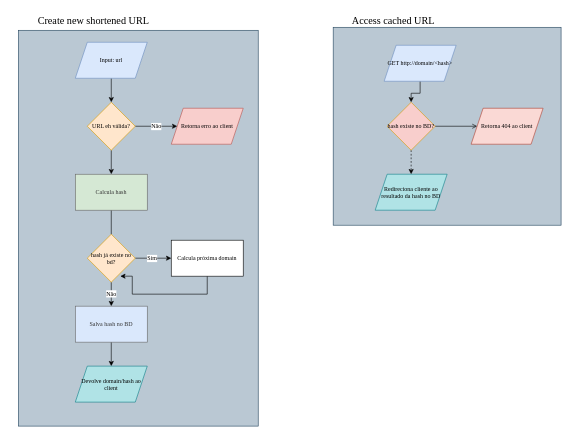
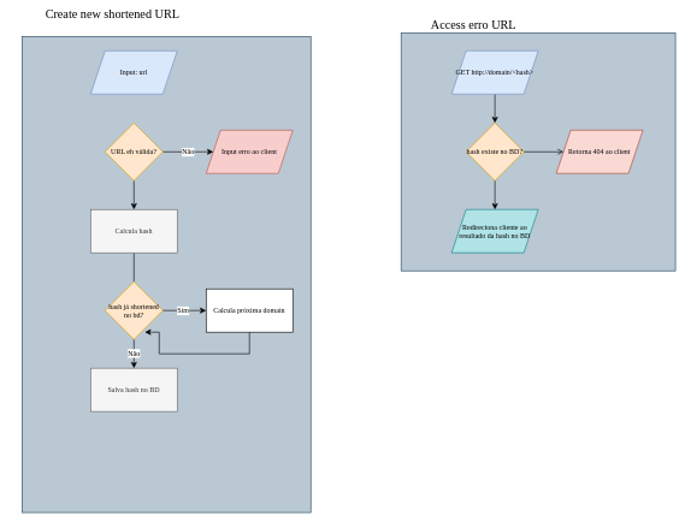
- <mxCell id="22" value="Create new shortened URL" style="text;html=1;align=center;verticalAlign=middle;resizable=0;points=[];autosize=1;strokeColor=none;fillColor=none;fontFamily=Roboto Mono;fontSource=https%3A%2F%2Ffonts.googleapis.com%2Fcss%3Ffamily%3DRoboto%2BMono;fontSize=17;fontColor=default;" parent="1" vertex="1"><mxGeometry x="20" y="20" width="270" height="30" as="geometry" /></mxCell>
+ <mxCell id="22" value="Create new shortened URL" style="text;html=1;align=center;verticalAlign=middle;resizable=0;points=[];autosize=1;strokeColor=none;fillColor=none;fontFamily=Roboto Mono;fontSource=https%3A%2F%2Ffonts.googleapis.com%2Fcss%3Ffamily%3DRoboto%2BMono;fontSize=17;fontColor=default;" parent="1" vertex="1"><mxGeometry x="20" y="5" width="270" height="30" as="geometry" /></mxCell>
- <mxCell id="29" value="Access cached URL" style="text;html=1;align=center;verticalAlign=middle;resizable=0;points=[];autosize=1;strokeColor=none;fillColor=none;fontFamily=Roboto Mono;fontSource=https%3A%2F%2Ffonts.googleapis.com%2Fcss%3Ffamily%3DRoboto%2BMono;fontSize=17;fontColor=default;" parent="1" vertex="1"><mxGeometry x="555" y="20" width="200" height="30" as="geometry" /></mxCell>
+ <mxCell id="29" value="Access erro URL" style="text;html=1;align=center;verticalAlign=middle;resizable=0;points=[];autosize=1;strokeColor=none;fillColor=none;fontFamily=Roboto Mono;fontSource=https%3A%2F%2Ffonts.googleapis.com%2Fcss%3Ffamily%3DRoboto%2BMono;fontSize=17;fontColor=default;" parent="1" vertex="1"><mxGeometry x="555" y="20" width="200" height="30" as="geometry" /></mxCell>
- <mxCell id="25" value="GET http://domain/&amp;lt;hash&amp;gt;" style="shape=parallelogram;perimeter=parallelogramPerimeter;whiteSpace=wrap;html=1;fixedSize=1;fontFamily=Roboto Mono;fontSource=https%3A%2F%2Ffonts.googleapis.com%2Fcss%3Ffamily%3DRoboto%2BMono;fillColor=#dae8fc;strokeColor=#6c8ebf;fontSize=10;" parent="1" vertex="1"><mxGeometry x="640" y="75" width="120" height="60" as="geometry" /></mxCell>
+ <mxCell id="25" value="GET http://domain/&amp;lt;hash&amp;gt;" style="shape=parallelogram;perimeter=parallelogramPerimeter;whiteSpace=wrap;html=1;fixedSize=1;fontFamily=Roboto Mono;fontSource=https%3A%2F%2Ffonts.googleapis.com%2Fcss%3Ffamily%3DRoboto%2BMono;fillColor=#dae8fc;strokeColor=#6c8ebf;fontSize=10;" parent="1" vertex="1"><mxGeometry x="625" y="70" width="120" height="60" as="geometry" /></mxCell>
- <mxCell id="3" value="" style="edgeStyle=orthogonalEdgeStyle;rounded=0;orthogonalLoop=1;jettySize=auto;html=1;fontFamily=Roboto Mono;fontSource=https%3A%2F%2Ffonts.googleapis.com%2Fcss%3Ffamily%3DRoboto%2BMono;fontSize=10;fontColor=default;" parent="1" source="4" target="8" edge="1"><mxGeometry relative="1" as="geometry" /></mxCell>
- <mxCell id="9" value="&lt;div style=&quot;font-size: 10px;&quot;&gt;Retorna erro ao client&lt;/div&gt;" style="shape=parallelogram;perimeter=parallelogramPerimeter;whiteSpace=wrap;html=1;fixedSize=1;fontFamily=Roboto Mono;fillColor=#f8cecc;strokeColor=#b85450;fontSource=https%3A%2F%2Ffonts.googleapis.com%2Fcss%3Ffamily%3DRoboto%2BMono;fontSize=10;" parent="1" vertex="1"><mxGeometry x="285" y="180" width="120" height="60" as="geometry" /></mxCell>
+ <mxCell id="9" value="&lt;div style=&quot;font-size: 10px;&quot;&gt;Input erro ao client&lt;/div&gt;" style="shape=parallelogram;perimeter=parallelogramPerimeter;whiteSpace=wrap;html=1;fixedSize=1;fontFamily=Roboto Mono;fillColor=#f8cecc;strokeColor=#b85450;fontSource=https%3A%2F%2Ffonts.googleapis.com%2Fcss%3Ffamily%3DRoboto%2BMono;fontSize=10;" parent="1" vertex="1"><mxGeometry x="285" y="180" width="120" height="60" as="geometry" /></mxCell>
- <mxCell id="28" value="hash existe no BD?" style="rhombus;whiteSpace=wrap;html=1;fontFamily=Roboto Mono;fillColor=#f8cecc;strokeColor=#d79b00;fontSource=https%3A%2F%2Ffonts.googleapis.com%2Fcss%3Ffamily%3DRoboto%2BMono;fontSize=10;" parent="1" vertex="1"><mxGeometry x="645" y="170" width="80" height="80" as="geometry" /></mxCell>
+ <mxCell id="28" value="hash existe no BD?" style="rhombus;whiteSpace=wrap;html=1;fontFamily=Roboto Mono;fillColor=#ffe6cc;strokeColor=#d79b00;fontSource=https%3A%2F%2Ffonts.googleapis.com%2Fcss%3Ffamily%3DRoboto%2BMono;fontSize=10;" parent="1" vertex="1"><mxGeometry x="645" y="170" width="80" height="80" as="geometry" /></mxCell>
- <mxCell id="30" value="Retorna 404 ao client" style="shape=parallelogram;perimeter=parallelogramPerimeter;whiteSpace=wrap;html=1;fixedSize=1;fontSize=10;fontFamily=Roboto Mono;fillColor=#fad9d5;strokeColor=#ae4132;fontSource=https%3A%2F%2Ffonts.googleapis.com%2Fcss%3Ffamily%3DRoboto%2BMono;" parent="1" vertex="1"><mxGeometry x="785" y="180" width="120" height="60" as="geometry" /></mxCell>
+ <mxCell id="30" value="Retorna 404 ao client" style="shape=parallelogram;perimeter=parallelogramPerimeter;whiteSpace=wrap;html=1;fixedSize=1;fontSize=10;fontFamily=Roboto Mono;fillColor=#fad9d5;strokeColor=#ae4132;fontSource=https%3A%2F%2Ffonts.googleapis.com%2Fcss%3Ffamily%3DRoboto%2BMono;" parent="1" vertex="1"><mxGeometry x="770" y="180" width="120" height="60" as="geometry" /></mxCell>
- <mxCell id="27" value="" style="edgeStyle=orthogonalEdgeStyle;rounded=0;orthogonalLoop=1;jettySize=auto;html=1;fontFamily=Roboto Mono;fontSource=https%3A%2F%2Ffonts.googleapis.com%2Fcss%3Ffamily%3DRoboto%2BMono;fontSize=10;fontColor=default;dashed=1;" parent="1" source="28" target="31" edge="1"><mxGeometry relative="1" as="geometry" /></mxCell>
+ <mxCell id="27" value="" style="edgeStyle=orthogonalEdgeStyle;rounded=0;orthogonalLoop=1;jettySize=auto;html=1;fontFamily=Roboto Mono;fontSource=https%3A%2F%2Ffonts.googleapis.com%2Fcss%3Ffamily%3DRoboto%2BMono;fontSize=10;fontColor=default;" parent="1" source="28" target="31" edge="1"><mxGeometry relative="1" as="geometry" /></mxCell>
- <mxCell id="11" value="Calcula hash" style="whiteSpace=wrap;html=1;fontFamily=Roboto Mono;fillColor=#d5e8d4;strokeColor=#666666;fontSource=https%3A%2F%2Ffonts.googleapis.com%2Fcss%3Ffamily%3DRoboto%2BMono;fontColor=#333333;fontSize=10;" parent="1" vertex="1"><mxGeometry x="125" y="290" width="120" height="60" as="geometry" /></mxCell>
+ <mxCell id="11" value="Calcula hash" style="whiteSpace=wrap;html=1;fontFamily=Roboto Mono;fillColor=#f5f5f5;strokeColor=#666666;fontSource=https%3A%2F%2Ffonts.googleapis.com%2Fcss%3Ffamily%3DRoboto%2BMono;fontColor=#333333;fontSize=10;" parent="1" vertex="1"><mxGeometry x="125" y="290" width="120" height="60" as="geometry" /></mxCell>
- <mxCell id="16" value="hash já existe no bd?" style="rhombus;whiteSpace=wrap;html=1;fontFamily=Roboto Mono;fillColor=#ffe6cc;strokeColor=#d79b00;fontSource=https%3A%2F%2Ffonts.googleapis.com%2Fcss%3Ffamily%3DRoboto%2BMono;fontSize=10;" parent="1" vertex="1"><mxGeometry x="145" y="390" width="80" height="80" as="geometry" /></mxCell>
+ <mxCell id="16" value="hash já shortened no bd?" style="rhombus;whiteSpace=wrap;html=1;fontFamily=Roboto Mono;fillColor=#ffe6cc;strokeColor=#d79b00;fontSource=https%3A%2F%2Ffonts.googleapis.com%2Fcss%3Ffamily%3DRoboto%2BMono;fontSize=10;" parent="1" vertex="1"><mxGeometry x="145" y="390" width="80" height="80" as="geometry" /></mxCell>
- <mxCell id="20" value="Salva hash no BD" style="whiteSpace=wrap;html=1;fontFamily=Roboto Mono;fillColor=#dae8fc;strokeColor=#666666;fontSource=https%3A%2F%2Ffonts.googleapis.com%2Fcss%3Ffamily%3DRoboto%2BMono;fontColor=#333333;fontSize=10;" parent="1" vertex="1"><mxGeometry x="125" y="510" width="120" height="60" as="geometry" /></mxCell>
+ <mxCell id="20" value="Salva hash no BD" style="whiteSpace=wrap;html=1;fontFamily=Roboto Mono;fillColor=#f5f5f5;strokeColor=#666666;fontSource=https%3A%2F%2Ffonts.googleapis.com%2Fcss%3Ffamily%3DRoboto%2BMono;fontColor=#333333;fontSize=10;" parent="1" vertex="1"><mxGeometry x="125" y="510" width="120" height="60" as="geometry" /></mxCell>
- <mxCell id="19" value="" style="edgeStyle=orthogonalEdgeStyle;rounded=0;orthogonalLoop=1;jettySize=auto;html=1;fontFamily=Roboto Mono;fontSource=https%3A%2F%2Ffonts.googleapis.com%2Fcss%3Ffamily%3DRoboto%2BMono;fontSize=10;fontColor=default;" parent="1" source="20" target="21" edge="1"><mxGeometry relative="1" as="geometry" /></mxCell>
- <mxCell id="21" value="&lt;div style=&quot;font-size: 10px;&quot;&gt;Devolve domain/hash ao client&lt;br style=&quot;font-size: 10px;&quot;&gt;&lt;/div&gt;" style="shape=parallelogram;perimeter=parallelogramPerimeter;whiteSpace=wrap;html=1;fixedSize=1;strokeColor=#0e8088;align=center;verticalAlign=middle;fontFamily=Roboto Mono;fontSource=https%3A%2F%2Ffonts.googleapis.com%2Fcss%3Ffamily%3DRoboto%2BMono;fontSize=10;fillColor=#b0e3e6;" parent="1" vertex="1"><mxGeometry x="125" y="610" width="120" height="60" as="geometry" /></mxCell>
